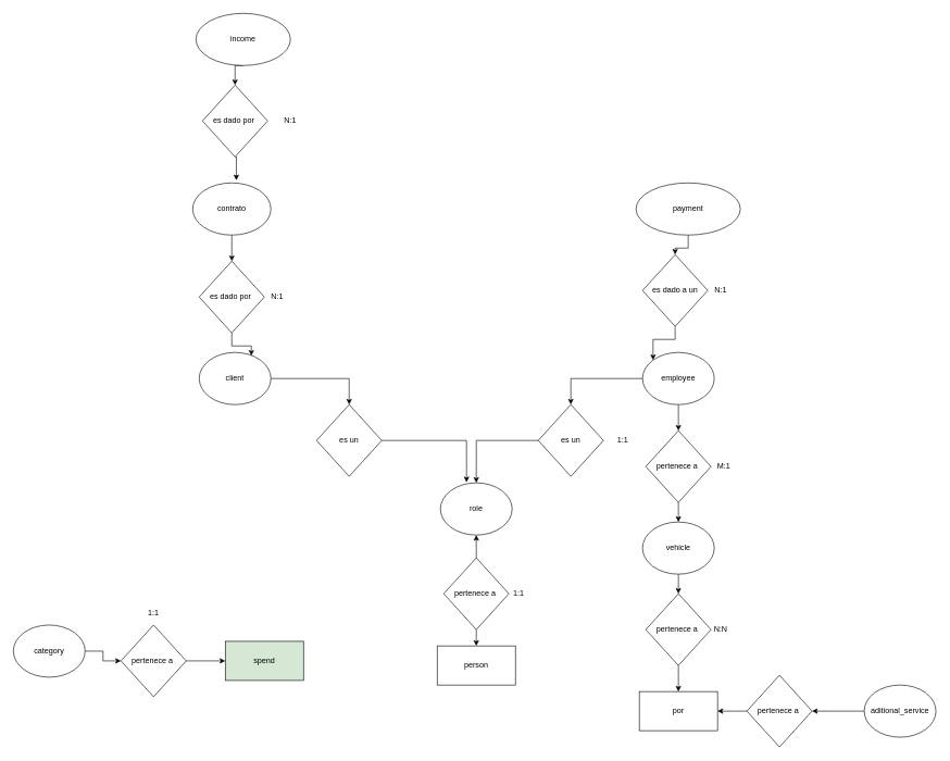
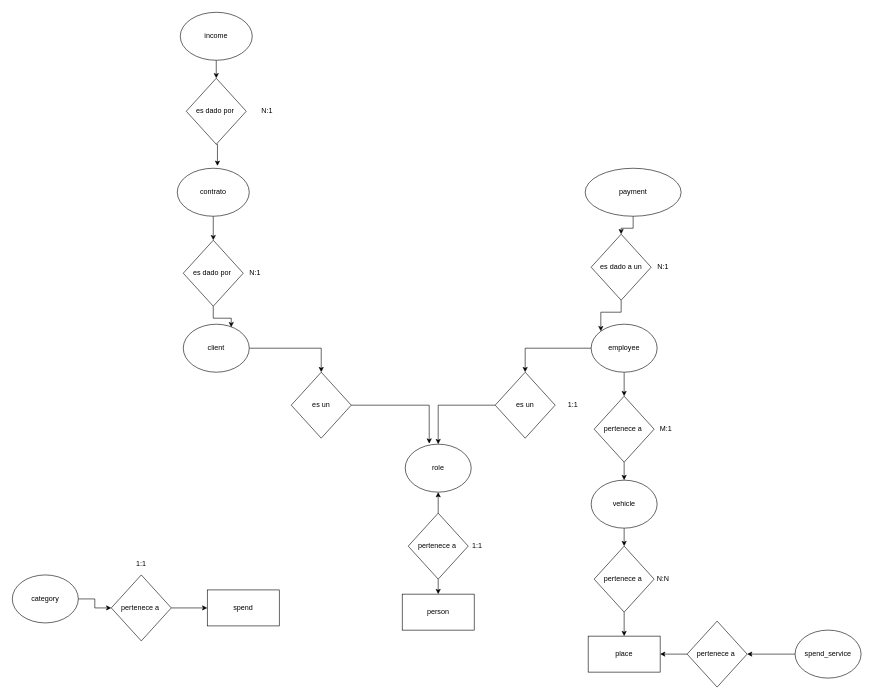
- <mxCell id="47" value="income" style="ellipse;whiteSpace=wrap;html=1;" vertex="1" parent="1"><mxGeometry x="300" y="20" width="145" height="80" as="geometry" /></mxCell>
+ <mxCell id="47" value="income" style="ellipse;whiteSpace=wrap;html=1;" vertex="1" parent="1"><mxGeometry x="300" y="20" width="120" height="80" as="geometry" /></mxCell>
- <mxCell id="4" value="spend" style="rounded=0;whiteSpace=wrap;html=1;fillColor=#d5e8d4;" vertex="1" parent="1"><mxGeometry x="345" y="983" width="120" height="60" as="geometry" /></mxCell>
+ <mxCell id="4" value="spend" style="rounded=0;whiteSpace=wrap;html=1;" vertex="1" parent="1"><mxGeometry x="345" y="983" width="120" height="60" as="geometry" /></mxCell>
- <mxCell id="12" value="por" style="rounded=0;whiteSpace=wrap;html=1;" vertex="1" parent="1"><mxGeometry x="980" y="1060" width="120" height="60" as="geometry" /></mxCell>
+ <mxCell id="12" value="place" style="rounded=0;whiteSpace=wrap;html=1;" vertex="1" parent="1"><mxGeometry x="980" y="1060" width="120" height="60" as="geometry" /></mxCell>
- <mxCell id="41" value="aditional_service" style="ellipse;whiteSpace=wrap;html=1;" vertex="1" parent="1"><mxGeometry x="1325" y="1050" width="110" height="80" as="geometry" /></mxCell>
+ <mxCell id="41" value="spend_service" style="ellipse;whiteSpace=wrap;html=1;" vertex="1" parent="1"><mxGeometry x="1325" y="1050" width="110" height="80" as="geometry" /></mxCell>
